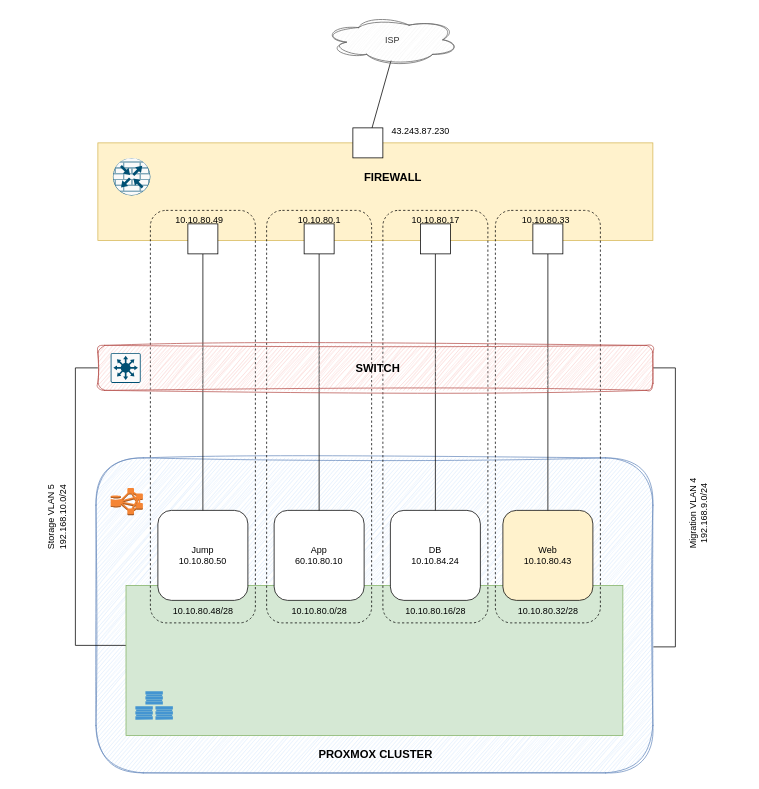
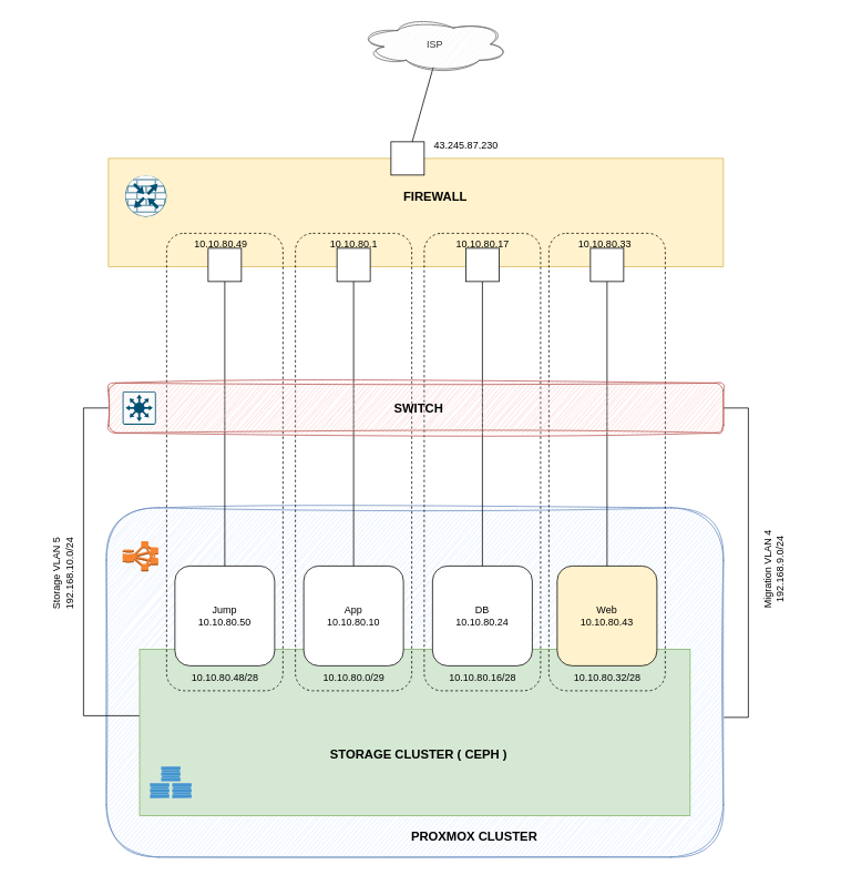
- <mxCell id="41" value="43.243.87.230" style="text;html=1;align=center;verticalAlign=middle;resizable=0;points=[];autosize=1;strokeColor=none;fillColor=none;" vertex="1" parent="1"><mxGeometry x="510" y="160" width="100" height="30" as="geometry" /></mxCell>
+ <mxCell id="41" value="43.245.87.230" style="text;html=1;align=center;verticalAlign=middle;resizable=0;points=[];autosize=1;strokeColor=none;fillColor=none;" vertex="1" parent="1"><mxGeometry x="510" y="160" width="100" height="30" as="geometry" /></mxCell>
- <mxCell id="11" value="App&lt;div&gt;60.10.80.10&lt;/div&gt;" style="rounded=1;whiteSpace=wrap;html=1;" vertex="1" parent="1"><mxGeometry x="365" y="680" width="120" height="120" as="geometry" /></mxCell>
+ <mxCell id="11" value="App&lt;div&gt;10.10.80.10&lt;/div&gt;" style="rounded=1;whiteSpace=wrap;html=1;" vertex="1" parent="1"><mxGeometry x="365" y="680" width="120" height="120" as="geometry" /></mxCell>
- <mxCell id="12" value="DB&lt;div&gt;10.10.84.24&lt;/div&gt;" style="rounded=1;whiteSpace=wrap;html=1;" vertex="1" parent="1"><mxGeometry x="520" y="680" width="120" height="120" as="geometry" /></mxCell>
+ <mxCell id="12" value="DB&lt;div&gt;10.10.80.24&lt;/div&gt;" style="rounded=1;whiteSpace=wrap;html=1;" vertex="1" parent="1"><mxGeometry x="520" y="680" width="120" height="120" as="geometry" /></mxCell>
- <mxCell id="19" value="10.10.80.0/28" style="text;html=1;align=center;verticalAlign=middle;resizable=0;points=[];autosize=1;strokeColor=none;fillColor=none;" vertex="1" parent="1"><mxGeometry x="375" y="800" width="100" height="30" as="geometry" /></mxCell>
+ <mxCell id="19" value="10.10.80.0/29" style="text;html=1;align=center;verticalAlign=middle;resizable=0;points=[];autosize=1;strokeColor=none;fillColor=none;" vertex="1" parent="1"><mxGeometry x="375" y="800" width="100" height="30" as="geometry" /></mxCell>
+ <mxCell id="44" value="&lt;b&gt;&lt;font style=&quot;font-size: 15px;&quot;&gt;STORAGE CLUSTER ( CEPH )&lt;/font&gt;&lt;/b&gt;" style="text;html=1;align=center;verticalAlign=middle;resizable=0;points=[];autosize=1;strokeColor=none;fillColor=none;" vertex="1" parent="1"><mxGeometry x="382.5" y="891" width="240" height="30" as="geometry" /></mxCell>
- <mxCell id="45" value="&lt;b&gt;&lt;font style=&quot;font-size: 15px;&quot;&gt;PROXMOX CLUSTER&lt;/font&gt;&lt;/b&gt;" style="text;html=1;align=center;verticalAlign=middle;resizable=0;points=[];autosize=1;strokeColor=none;fillColor=none;" vertex="1" parent="1"><mxGeometry x="410" y="990" width="180" height="30" as="geometry" /></mxCell>
+ <mxCell id="45" value="&lt;b&gt;&lt;font style=&quot;font-size: 15px;&quot;&gt;PROXMOX CLUSTER&lt;/font&gt;&lt;/b&gt;" style="text;html=1;align=center;verticalAlign=middle;resizable=0;points=[];autosize=1;strokeColor=none;fillColor=none;" vertex="1" parent="1"><mxGeometry x="480" y="990" width="180" height="30" as="geometry" /></mxCell>
